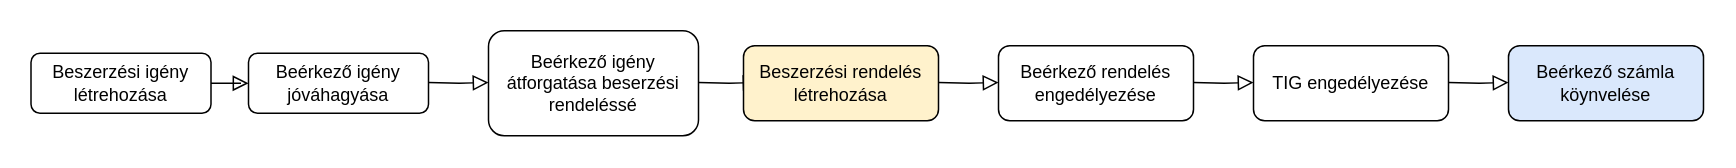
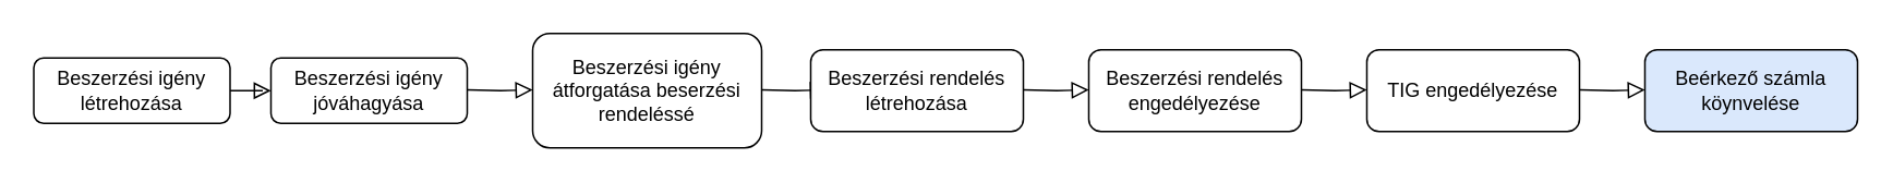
- <mxCell id="4" value="Beérkező igény jóváhagyása" style="rounded=1;whiteSpace=wrap;html=1;fontSize=12;glass=0;strokeWidth=1;shadow=0;" vertex="1" parent="1"><mxGeometry x="165" y="35" width="120" height="40" as="geometry" /></mxCell>
+ <mxCell id="4" value="Beszerzési igény jóváhagyása" style="rounded=1;whiteSpace=wrap;html=1;fontSize=12;glass=0;strokeWidth=1;shadow=0;" vertex="1" parent="1"><mxGeometry x="165" y="35" width="120" height="40" as="geometry" /></mxCell>
- <mxCell id="5" value="Beérkező igény átforgatása beserzési rendeléssé" style="rounded=1;whiteSpace=wrap;html=1;fontSize=12;glass=0;strokeWidth=1;shadow=0;" vertex="1" parent="1"><mxGeometry x="325" y="20" width="140" height="70" as="geometry" /></mxCell>
+ <mxCell id="5" value="Beszerzési igény átforgatása beserzési rendeléssé" style="rounded=1;whiteSpace=wrap;html=1;fontSize=12;glass=0;strokeWidth=1;shadow=0;" vertex="1" parent="1"><mxGeometry x="325" y="20" width="140" height="70" as="geometry" /></mxCell>
- <mxCell id="8" value="Beszerzési rendelés létrehozása" style="rounded=1;whiteSpace=wrap;html=1;fontSize=12;glass=0;strokeWidth=1;shadow=0;fillColor=#fff2cc;" vertex="1" parent="1"><mxGeometry x="495" y="30" width="130" height="50" as="geometry" /></mxCell>
+ <mxCell id="8" value="Beszerzési rendelés létrehozása" style="rounded=1;whiteSpace=wrap;html=1;fontSize=12;glass=0;strokeWidth=1;shadow=0;" vertex="1" parent="1"><mxGeometry x="495" y="30" width="130" height="50" as="geometry" /></mxCell>
- <mxCell id="10" value="&lt;div&gt;Beérkező rendelés engedélyezése&lt;/div&gt;" style="rounded=1;whiteSpace=wrap;html=1;fontSize=12;glass=0;strokeWidth=1;shadow=0;" vertex="1" parent="1"><mxGeometry x="665" y="30" width="130" height="50" as="geometry" /></mxCell>
+ <mxCell id="10" value="&lt;div&gt;Beszerzési rendelés engedélyezése&lt;/div&gt;" style="rounded=1;whiteSpace=wrap;html=1;fontSize=12;glass=0;strokeWidth=1;shadow=0;" vertex="1" parent="1"><mxGeometry x="665" y="30" width="130" height="50" as="geometry" /></mxCell>
